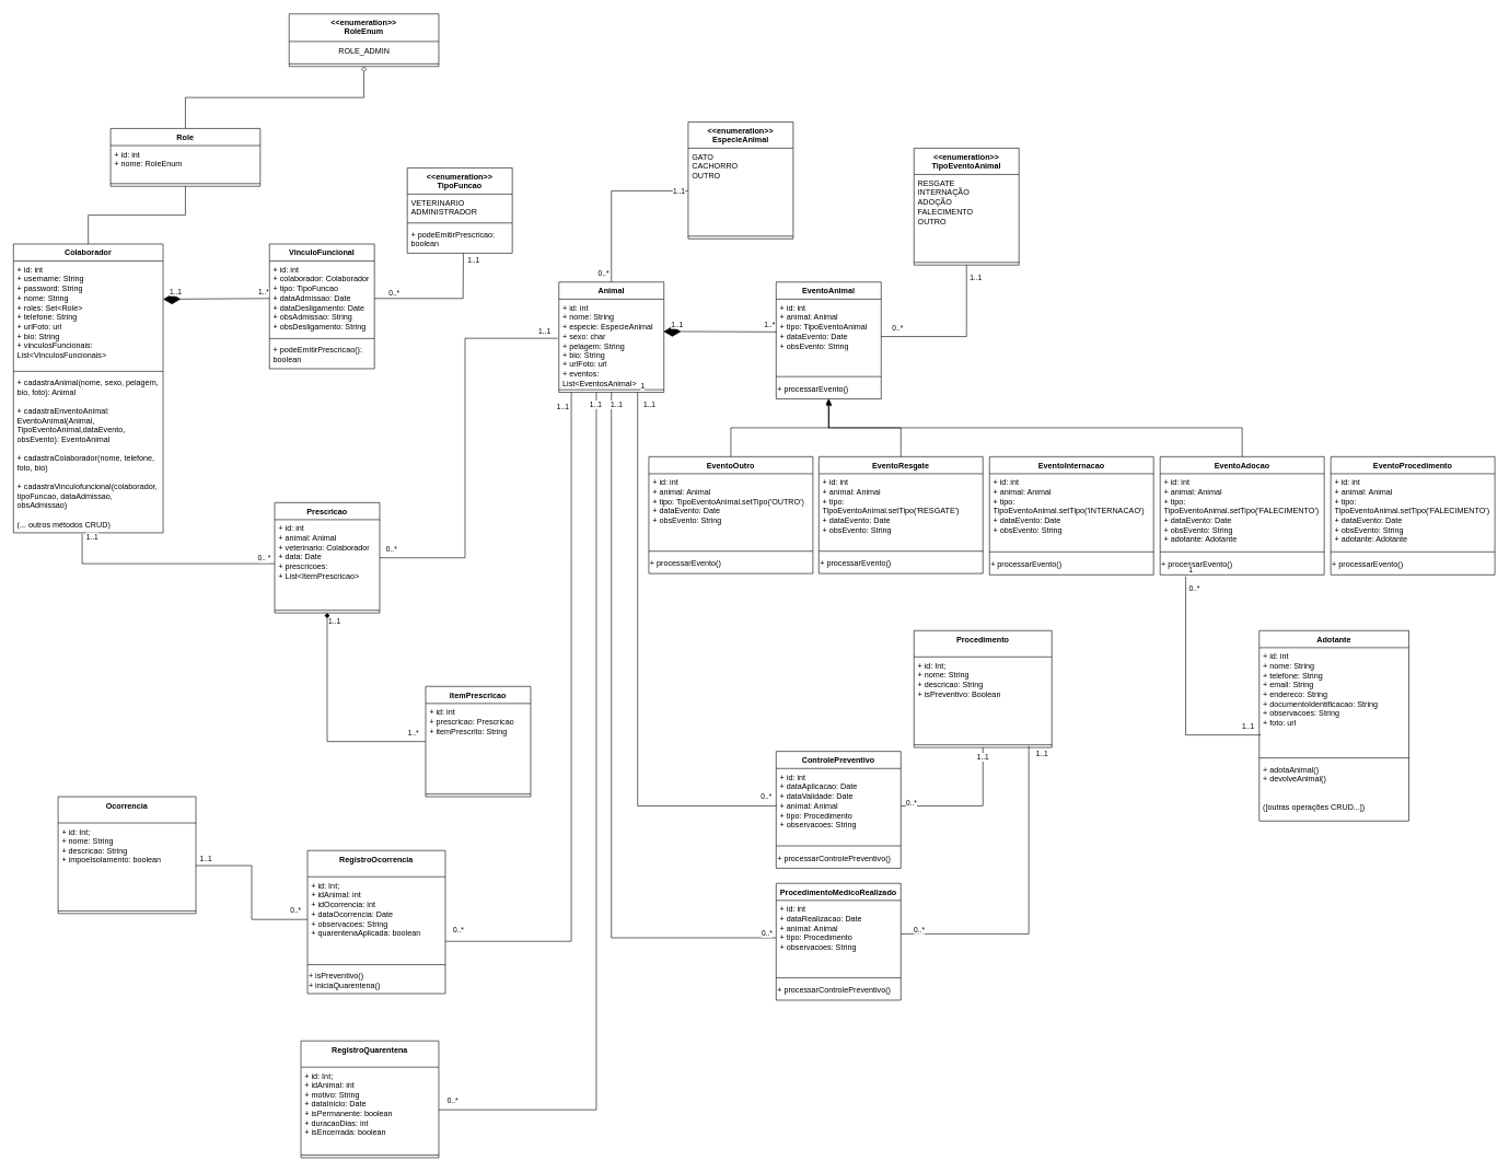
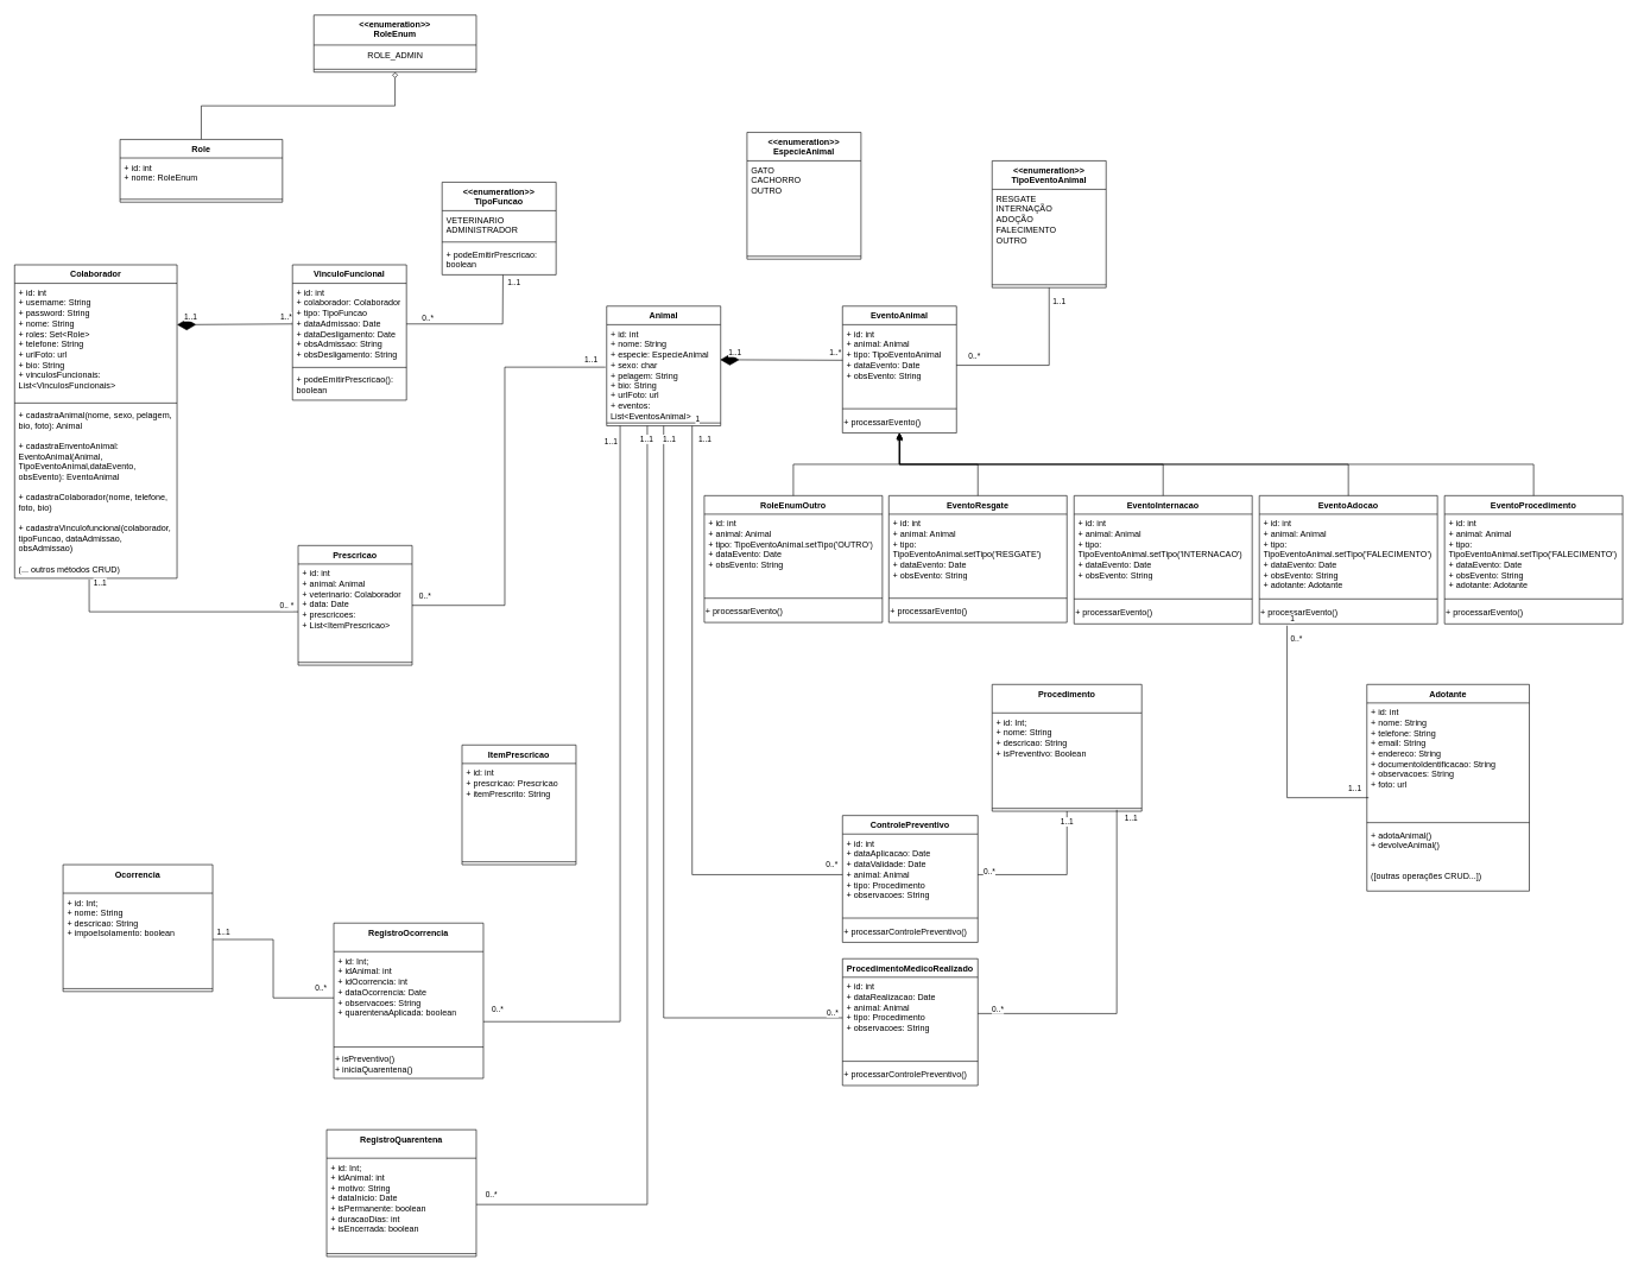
- <mxCell id="110" value="" style="endArrow=none;html=1;rounded=0;exitX=0.5;exitY=0;exitDx=0;exitDy=0;entryX=0;entryY=0.5;entryDx=0;entryDy=0;" parent="1" source="21" target="108" edge="1"><mxGeometry width="50" height="50" relative="1" as="geometry"><mxPoint x="968" y="404" as="sourcePoint" /><mxPoint x="988" y="255" as="targetPoint" /><Array as="points"><mxPoint x="931" y="290" /></Array></mxGeometry></mxCell>
- <mxCell id="111" value="1..1" style="edgeLabel;html=1;align=center;verticalAlign=middle;resizable=0;points=[];" parent="110" vertex="1" connectable="0"><mxGeometry x="0.812" y="-4" relative="1" as="geometry"><mxPoint x="9" y="-4" as="offset" /></mxGeometry></mxCell>
- <mxCell id="112" value="0..*" style="edgeLabel;html=1;align=center;verticalAlign=middle;resizable=0;points=[];" parent="110" vertex="1" connectable="0"><mxGeometry x="-0.801" y="1" relative="1" as="geometry"><mxPoint x="-12" y="11" as="offset" /></mxGeometry></mxCell>
- <mxCell id="2" value="" style="edgeStyle=orthogonalEdgeStyle;rounded=0;orthogonalLoop=1;jettySize=auto;html=1;exitX=0.5;exitY=0;exitDx=0;exitDy=0;endArrow=none;endFill=0;" edge="1" parent="1" source="3" target="133"><mxGeometry relative="1" as="geometry"><mxPoint x="118" y="195" as="sourcePoint" /></mxGeometry></mxCell>
+ <mxCell id="82" style="edgeStyle=orthogonalEdgeStyle;rounded=0;orthogonalLoop=1;jettySize=auto;html=1;entryX=0.5;entryY=1;entryDx=0;entryDy=0;exitX=0.5;exitY=0;exitDx=0;exitDy=0;" parent="1" source="78" target="24" edge="1"><mxGeometry relative="1" as="geometry"><mxPoint x="2189" y="673" as="sourcePoint" /><mxPoint x="1618" y="555" as="targetPoint" /></mxGeometry></mxCell>
+ <mxCell id="83" style="edgeStyle=orthogonalEdgeStyle;rounded=0;orthogonalLoop=1;jettySize=auto;html=1;entryX=0.5;entryY=1;entryDx=0;entryDy=0;exitX=0.5;exitY=0;exitDx=0;exitDy=0;" parent="1" source="70" target="24" edge="1"><mxGeometry relative="1" as="geometry"><mxPoint x="2399" y="783" as="sourcePoint" /><mxPoint x="1828" y="665" as="targetPoint" /></mxGeometry></mxCell>
- <mxCell id="85" value="Evento&lt;span style=&quot;background-color: transparent; color: light-dark(rgb(0, 0, 0), rgb(255, 255, 255));&quot;&gt;Outro&lt;/span&gt;" style="swimlane;fontStyle=1;align=center;verticalAlign=top;childLayout=stackLayout;horizontal=1;startSize=26;horizontalStack=0;resizeParent=1;resizeParentMax=0;resizeLast=0;collapsible=1;marginBottom=0;whiteSpace=wrap;html=1;" parent="1" vertex="1"><mxGeometry x="988" y="695" width="250" height="178" as="geometry" /></mxCell>
+ <mxCell id="85" value="RoleEnum&lt;span style=&quot;background-color: transparent; color: light-dark(rgb(0, 0, 0), rgb(255, 255, 255));&quot;&gt;Outro&lt;/span&gt;" style="swimlane;fontStyle=1;align=center;verticalAlign=top;childLayout=stackLayout;horizontal=1;startSize=26;horizontalStack=0;resizeParent=1;resizeParentMax=0;resizeLast=0;collapsible=1;marginBottom=0;whiteSpace=wrap;html=1;" parent="1" vertex="1"><mxGeometry x="988" y="695" width="250" height="178" as="geometry" /></mxCell>
- <mxCell id="43" style="edgeStyle=orthogonalEdgeStyle;rounded=0;orthogonalLoop=1;jettySize=auto;html=1;entryX=0.5;entryY=1;entryDx=0;entryDy=0;endArrow=diamond;endFill=1;" parent="1" source="46" target="40" edge="1"><mxGeometry relative="1" as="geometry" /></mxCell>
- <mxCell id="44" value="1..1" style="edgeLabel;html=1;align=center;verticalAlign=middle;resizable=0;points=[];" parent="43" vertex="1" connectable="0"><mxGeometry x="0.788" y="-4" relative="1" as="geometry"><mxPoint x="6" y="-25" as="offset" /></mxGeometry></mxCell>
- <mxCell id="45" value="1..*" style="edgeLabel;html=1;align=center;verticalAlign=middle;resizable=0;points=[];" parent="43" vertex="1" connectable="0"><mxGeometry x="-0.883" y="-2" relative="1" as="geometry"><mxPoint y="-12" as="offset" /></mxGeometry></mxCell>
